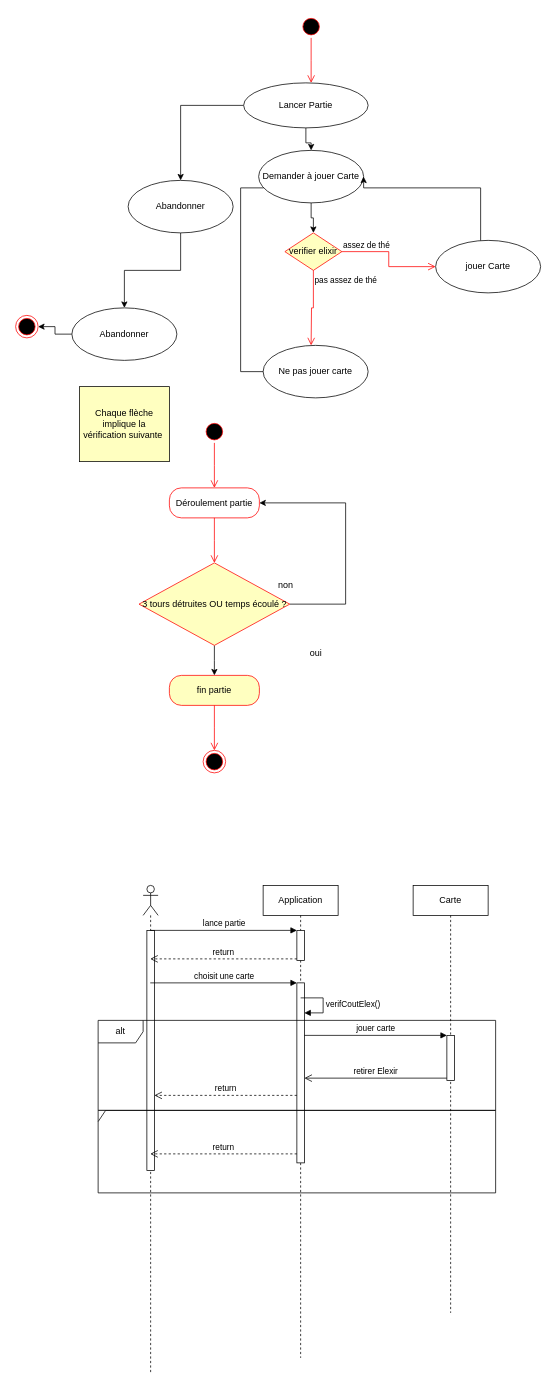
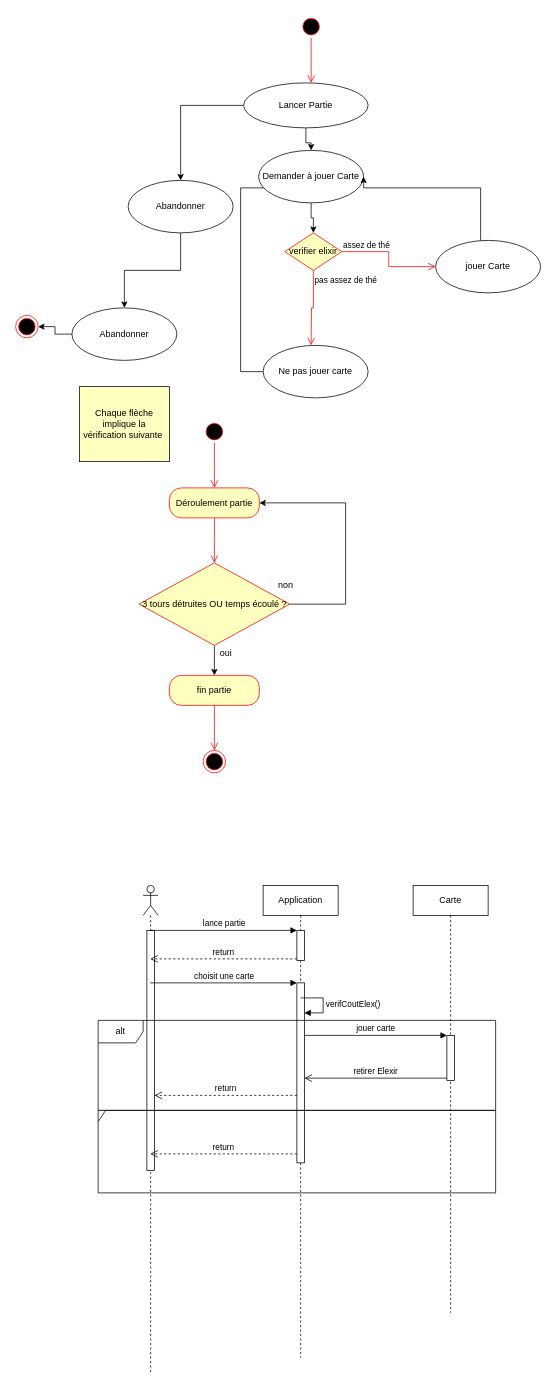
- <mxCell id="38" value="Déroulement partie" style="rounded=1;whiteSpace=wrap;html=1;arcSize=40;fontColor=#000000;fillColor=#ffffff;strokeColor=#ff0000;" vertex="1" parent="1"><mxGeometry x="225" y="650" width="120" height="40" as="geometry" /></mxCell>
+ <mxCell id="38" value="Déroulement partie" style="rounded=1;whiteSpace=wrap;html=1;arcSize=40;fontColor=#000000;fillColor=#ffffc0;strokeColor=#ff0000;" vertex="1" parent="1"><mxGeometry x="225" y="650" width="120" height="40" as="geometry" /></mxCell>
- <mxCell id="44" value="oui" style="text;html=1;align=center;verticalAlign=middle;resizable=0;points=[];autosize=1;strokeColor=none;fillColor=none;" vertex="1" parent="1"><mxGeometry x="405" y="860" width="30" height="20" as="geometry" /></mxCell>
+ <mxCell id="44" value="oui" style="text;html=1;align=center;verticalAlign=middle;resizable=0;points=[];autosize=1;strokeColor=none;fillColor=none;" vertex="1" parent="1"><mxGeometry x="285" y="860" width="30" height="20" as="geometry" /></mxCell>
